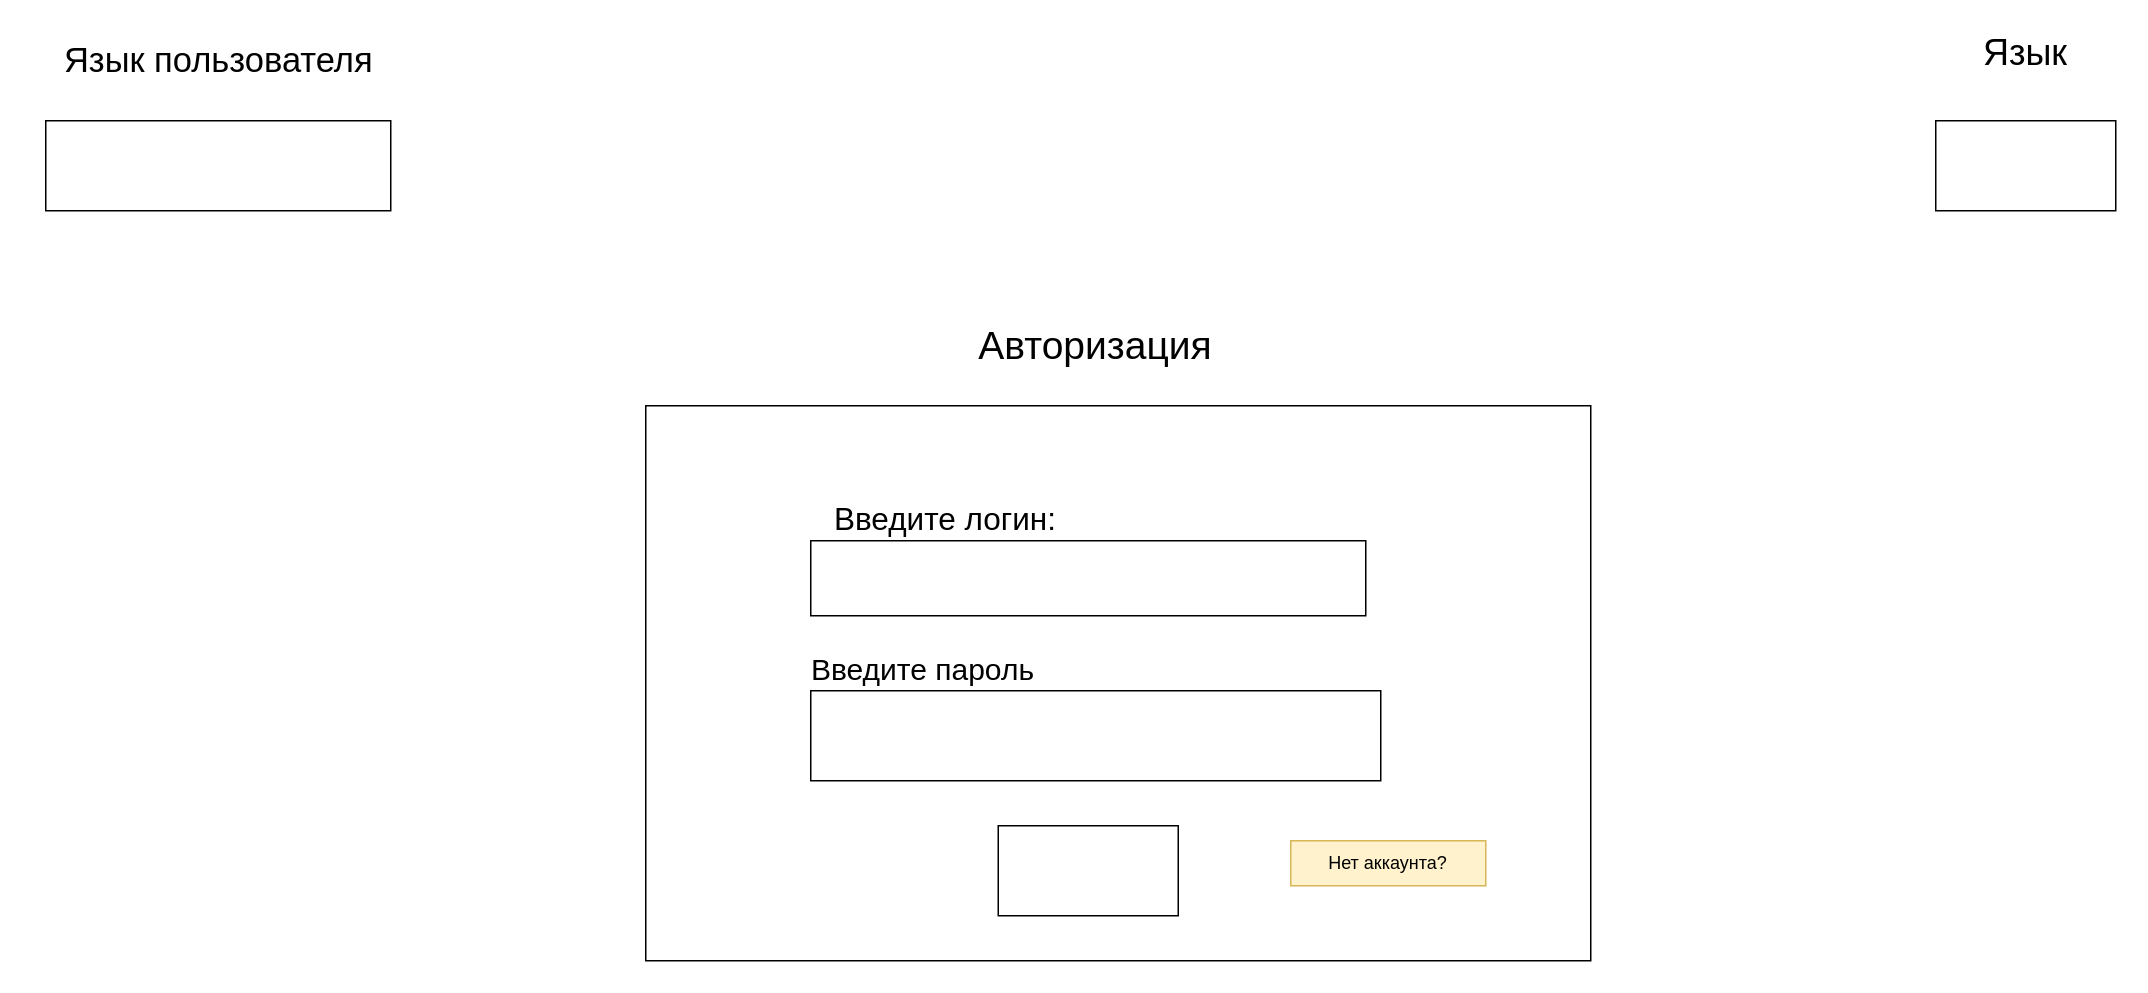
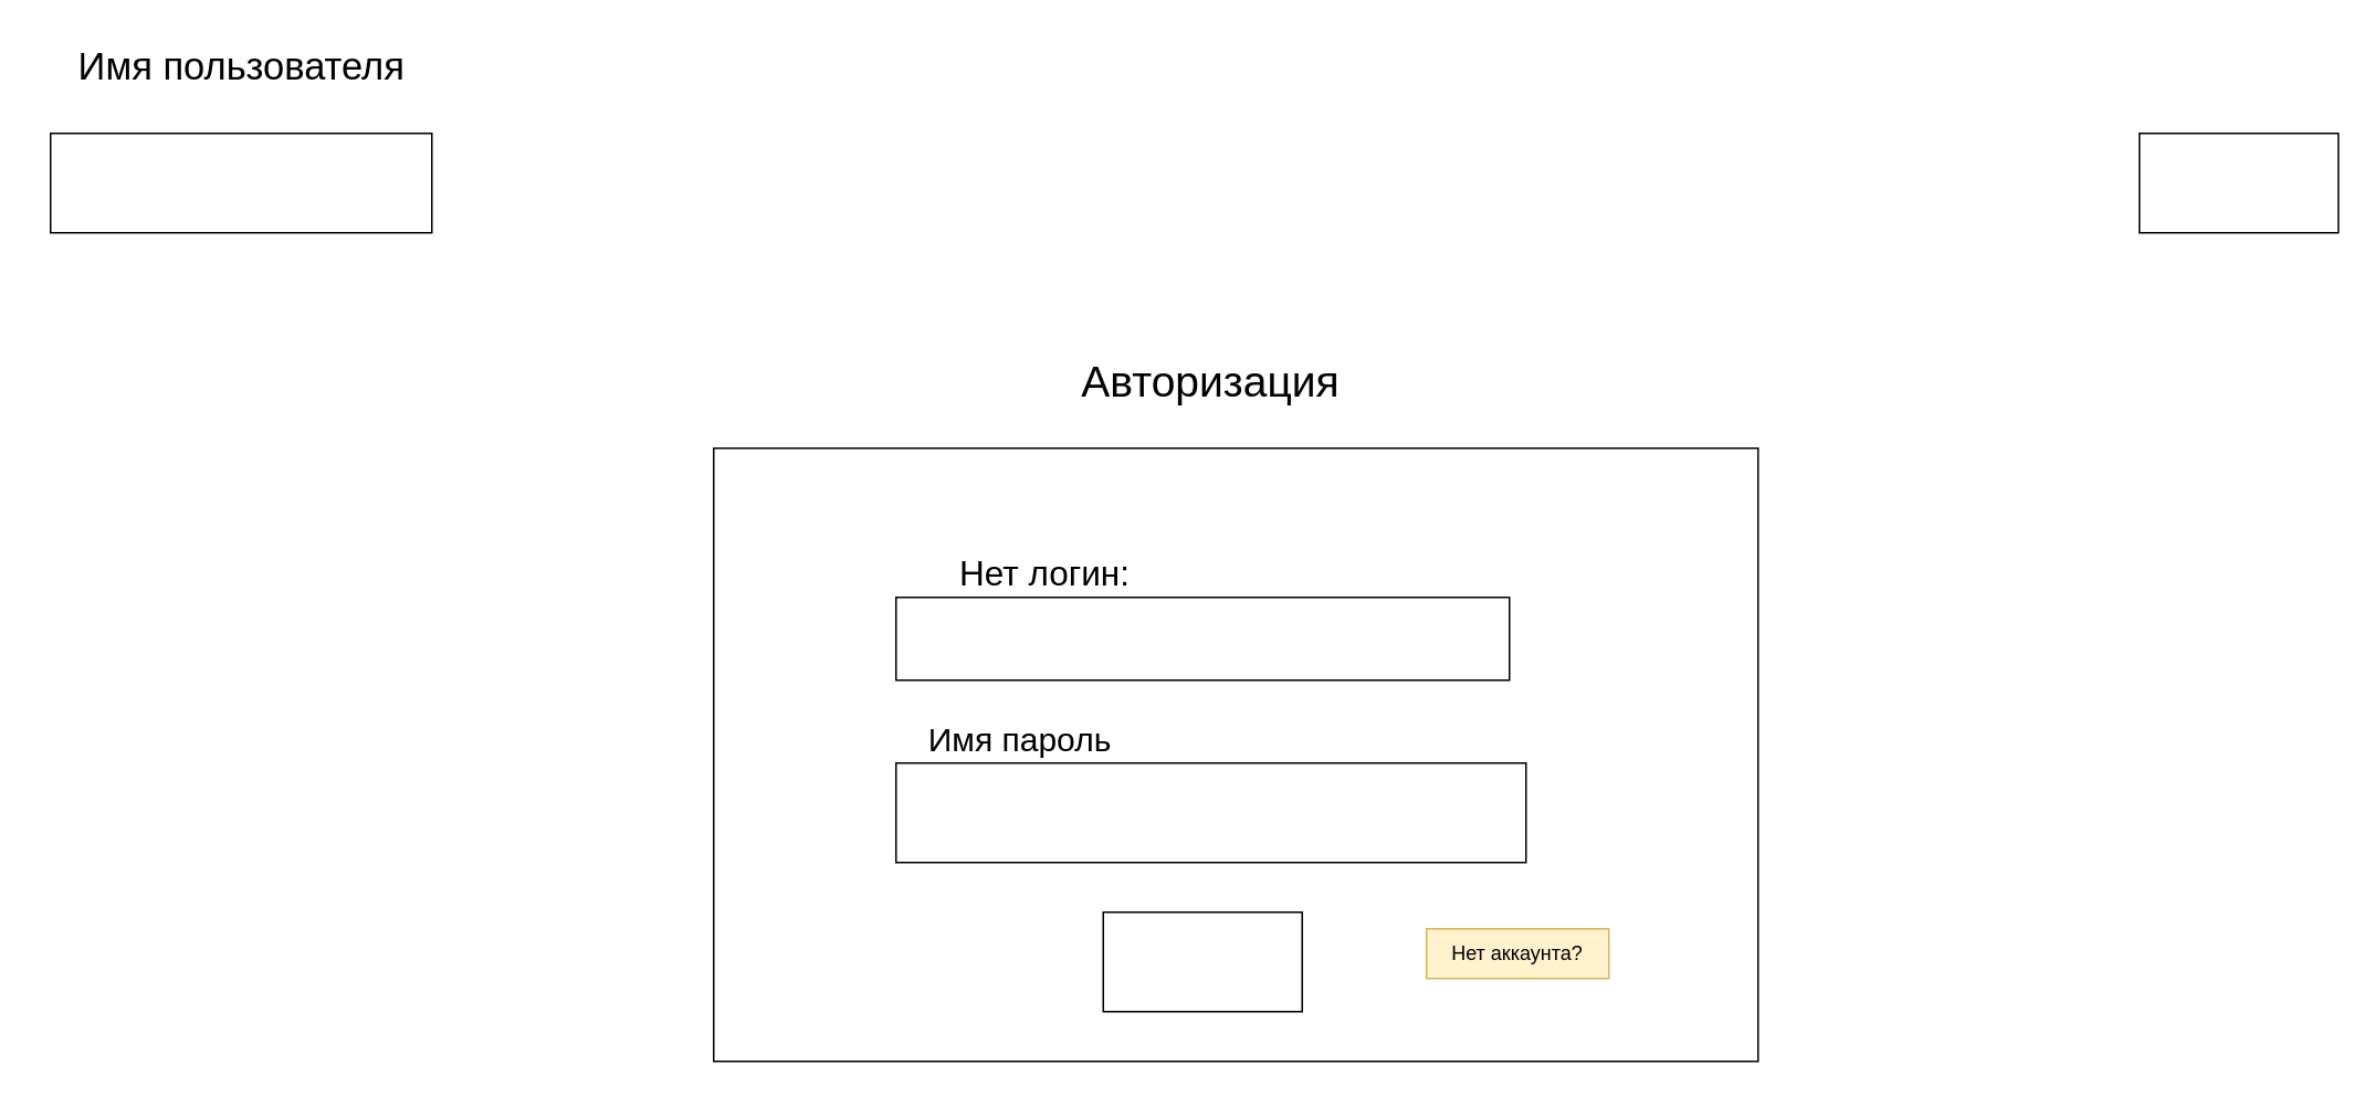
- <mxCell id="5" value="&lt;font style=&quot;font-size: 24px;&quot;&gt;Язык&lt;/font&gt;" style="text;html=1;align=center;verticalAlign=middle;whiteSpace=wrap;rounded=0;" vertex="1" parent="1"><mxGeometry x="1320" y="20" width="60" height="30" as="geometry" /></mxCell>
- <mxCell id="3" value="&lt;font style=&quot;font-size: 23px;&quot;&gt;Язык пользователя&lt;br&gt;&lt;/font&gt;" style="text;html=1;align=center;verticalAlign=middle;resizable=0;points=[];autosize=1;strokeColor=none;fillColor=none;" vertex="1" parent="1"><mxGeometry x="20" y="20" width="250" height="40" as="geometry" /></mxCell>
+ <mxCell id="3" value="&lt;font style=&quot;font-size: 23px;&quot;&gt;Имя пользователя&lt;br&gt;&lt;/font&gt;" style="text;html=1;align=center;verticalAlign=middle;resizable=0;points=[];autosize=1;strokeColor=none;fillColor=none;" vertex="1" parent="1"><mxGeometry x="20" y="20" width="250" height="40" as="geometry" /></mxCell>
- <mxCell id="10" value="Введите логин:" style="text;html=1;align=center;verticalAlign=middle;whiteSpace=wrap;rounded=0;fontSize=21;" vertex="1" parent="1"><mxGeometry x="520" y="330" width="220" height="30" as="geometry" /></mxCell>
+ <mxCell id="10" value="Нет логин:" style="text;html=1;align=center;verticalAlign=middle;whiteSpace=wrap;rounded=0;fontSize=21;" vertex="1" parent="1"><mxGeometry x="520" y="330" width="220" height="30" as="geometry" /></mxCell>
- <mxCell id="11" value="Введите пароль" style="text;html=1;align=center;verticalAlign=middle;whiteSpace=wrap;rounded=0;fontSize=20;" vertex="1" parent="1"><mxGeometry x="500" y="430" width="230" height="30" as="geometry" /></mxCell>
+ <mxCell id="11" value="Имя пароль" style="text;html=1;align=center;verticalAlign=middle;whiteSpace=wrap;rounded=0;fontSize=20;" vertex="1" parent="1"><mxGeometry x="500" y="430" width="230" height="30" as="geometry" /></mxCell>
- <mxCell id="13" value="Нет аккаунта?" style="text;html=1;align=center;verticalAlign=middle;whiteSpace=wrap;rounded=0;fillColor=#fff2cc;strokeColor=#d6b656;" vertex="1" parent="1"><mxGeometry x="860" y="560" width="130" height="30" as="geometry" /></mxCell>
+ <mxCell id="13" value="Нет аккаунта?" style="text;html=1;align=center;verticalAlign=middle;whiteSpace=wrap;rounded=0;fillColor=#fff2cc;strokeColor=#d6b656;" vertex="1" parent="1"><mxGeometry x="860" y="560" width="110" height="30" as="geometry" /></mxCell>
